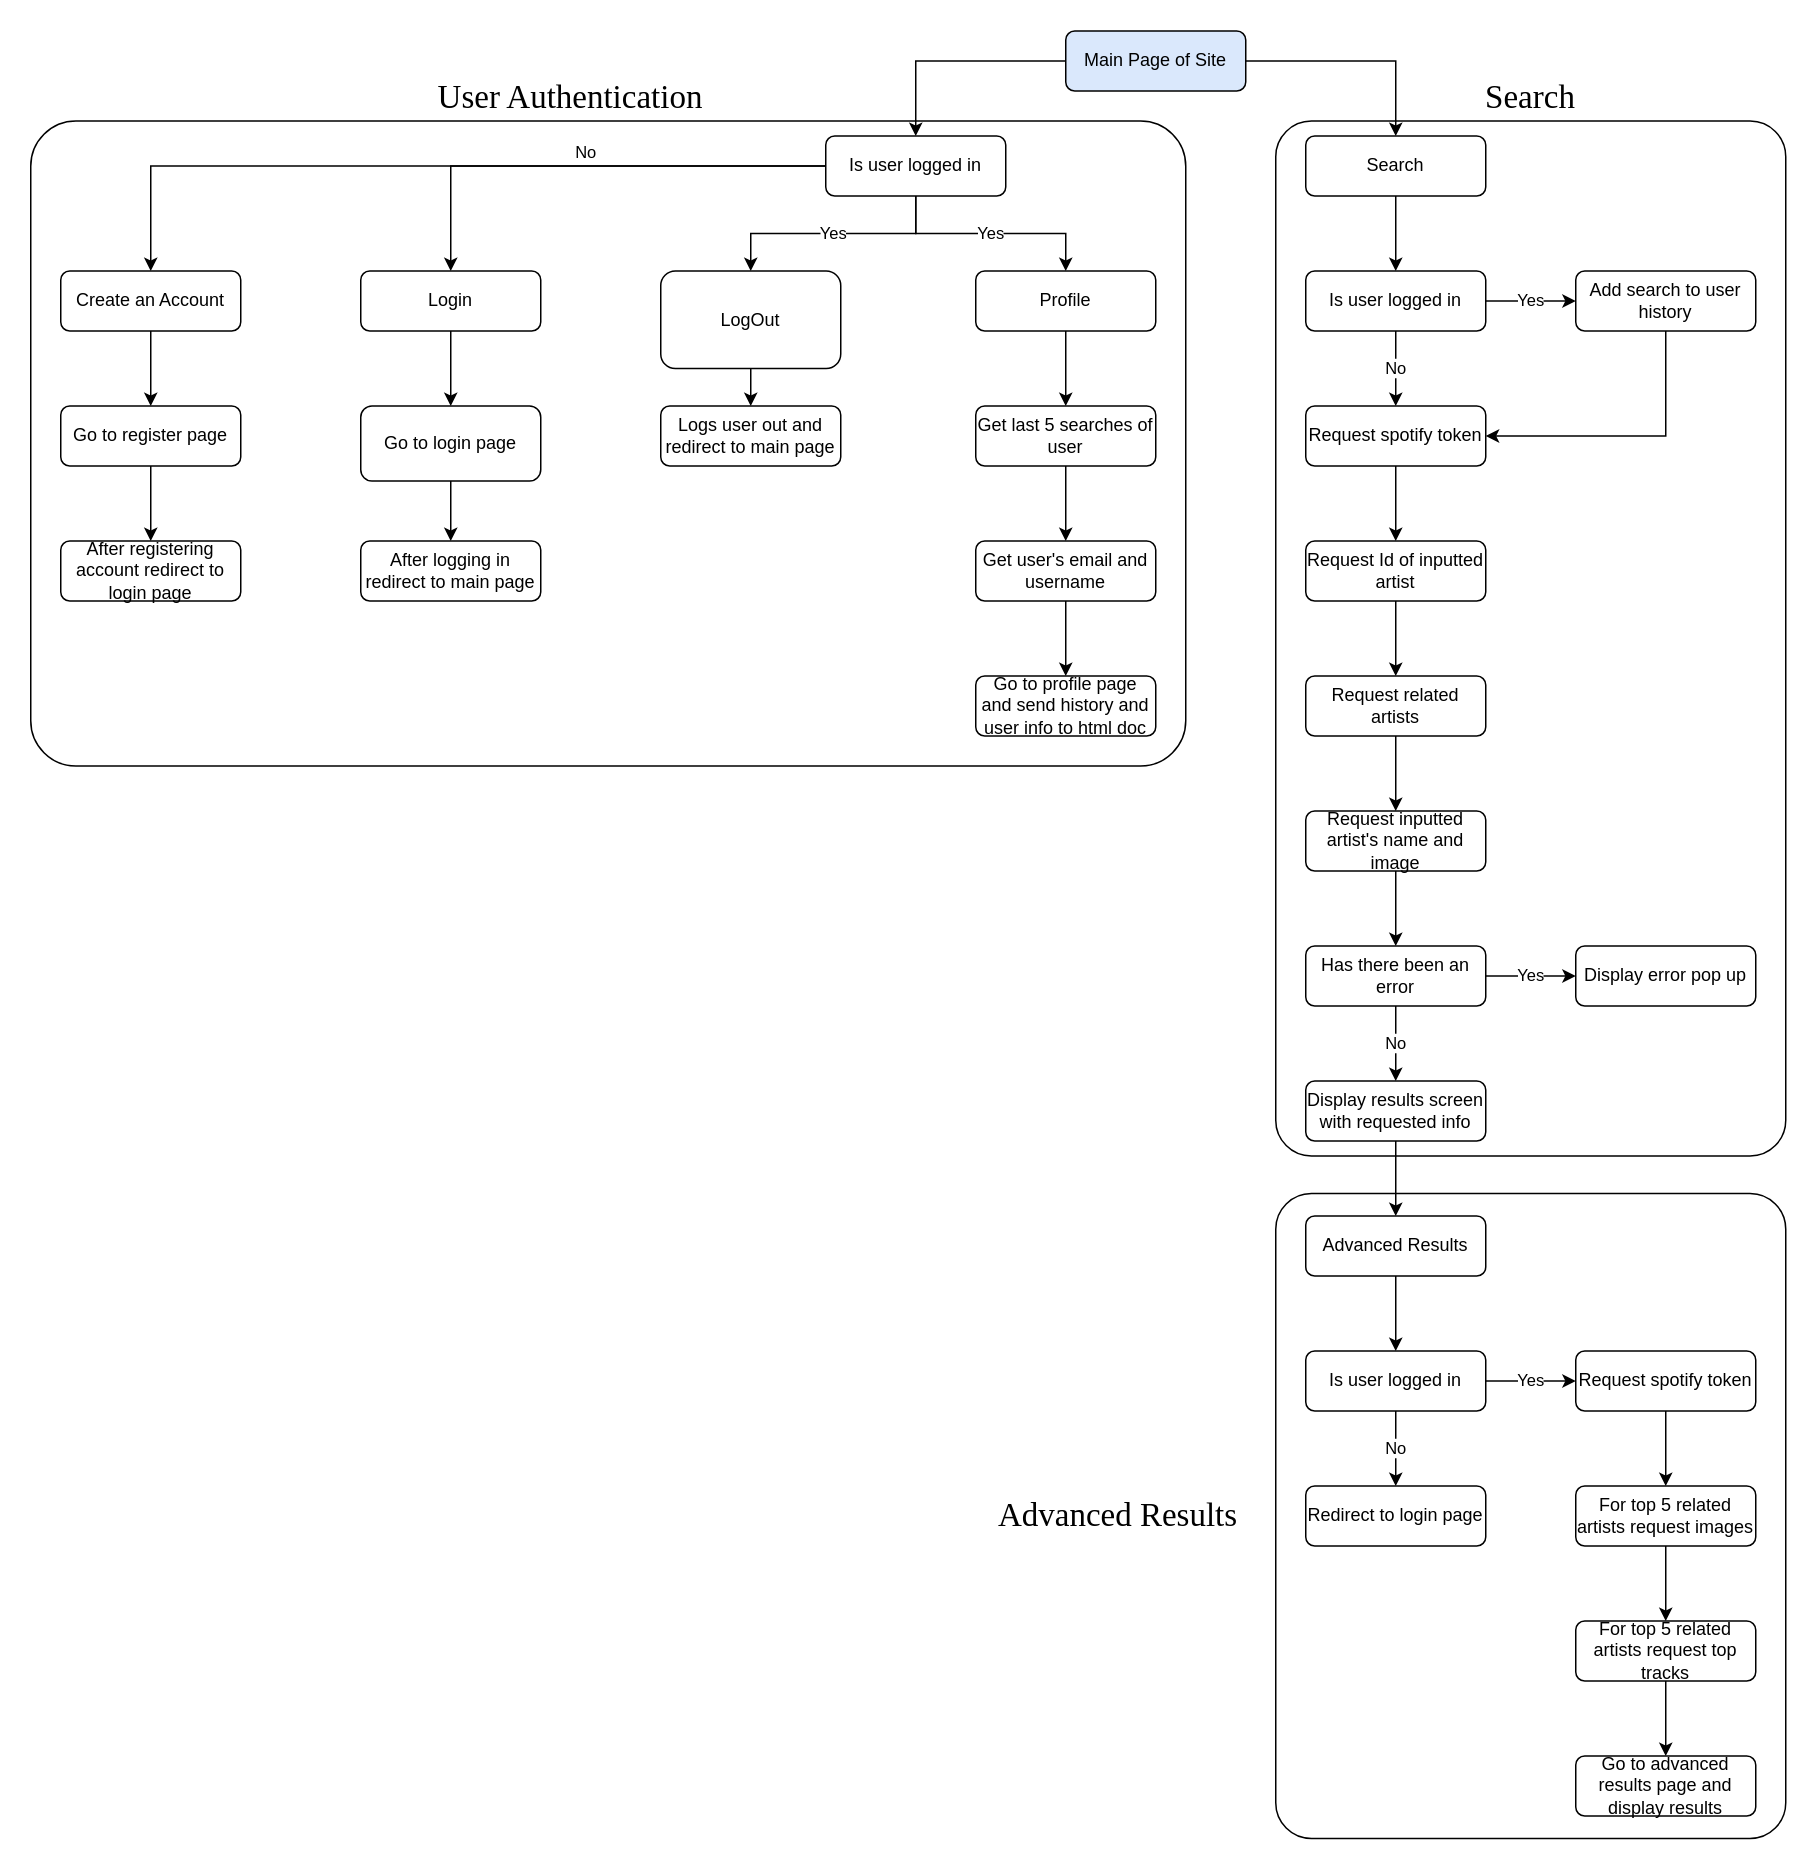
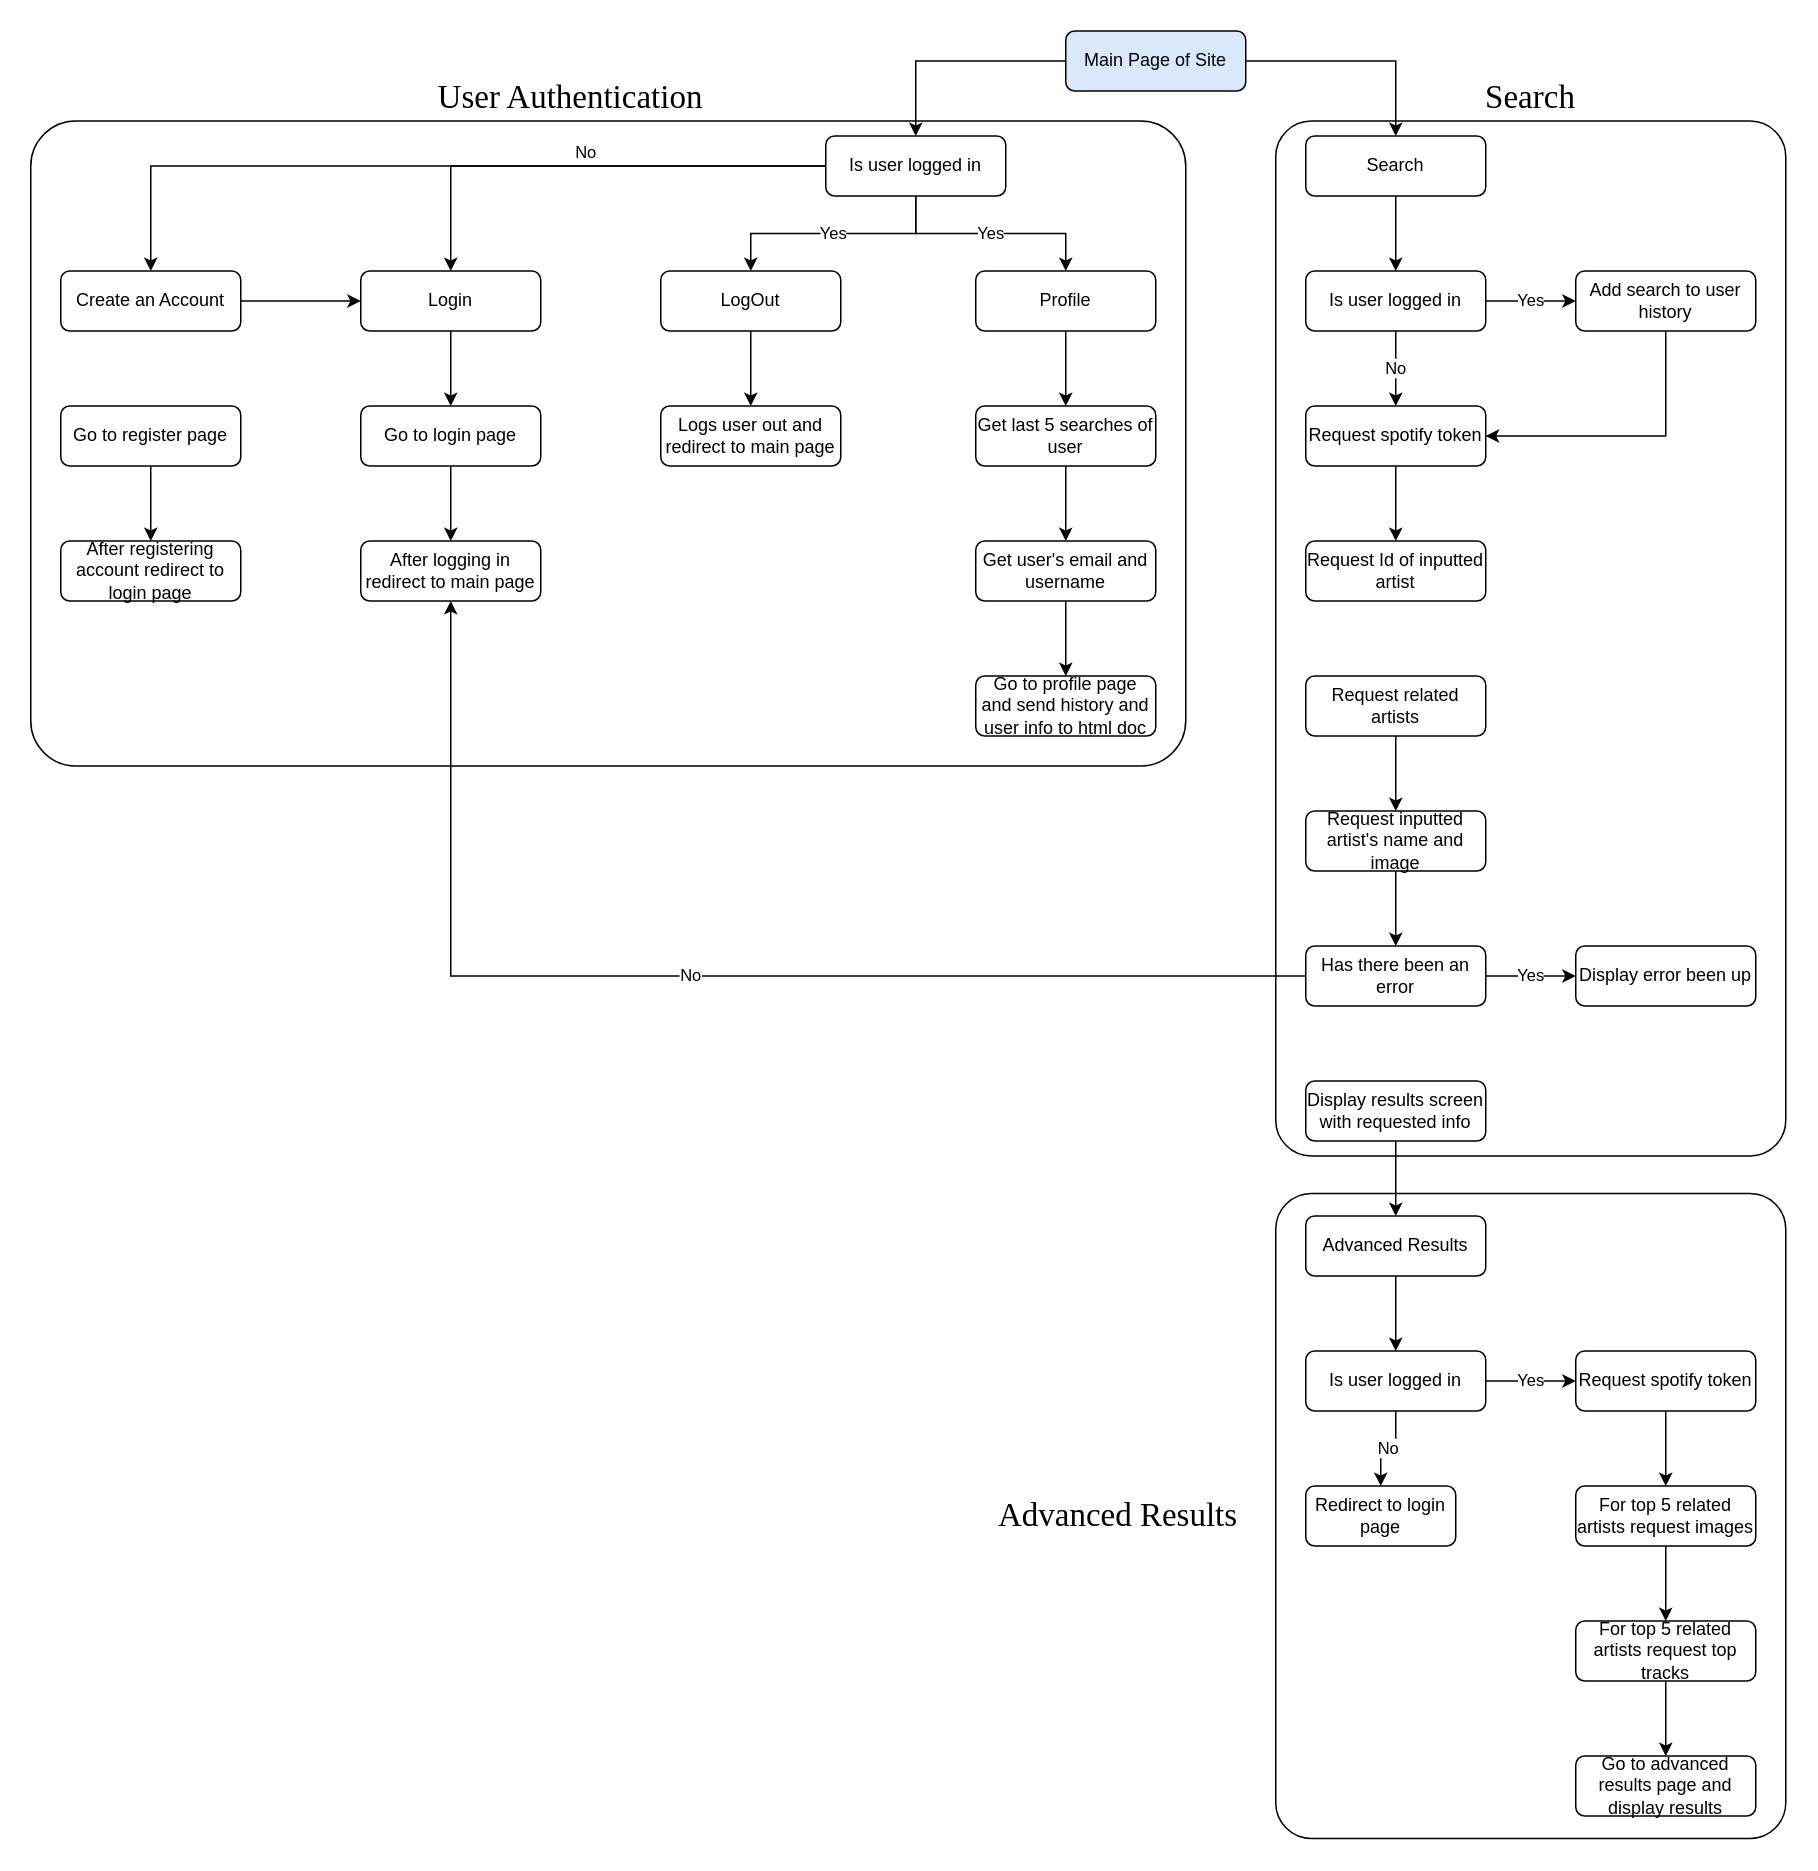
- <mxCell id="13" value="LogOut" style="rounded=1;whiteSpace=wrap;html=1;" parent="1" vertex="1"><mxGeometry x="440" y="180" width="120" height="65" as="geometry" /></mxCell>
+ <mxCell id="13" value="LogOut" style="rounded=1;whiteSpace=wrap;html=1;" parent="1" vertex="1"><mxGeometry x="440" y="180" width="120" height="40" as="geometry" /></mxCell>
- <mxCell id="18" style="edgeStyle=orthogonalEdgeStyle;rounded=0;orthogonalLoop=1;jettySize=auto;html=1;entryX=0.5;entryY=0;entryDx=0;entryDy=0;" parent="1" source="19" target="56" edge="1"><mxGeometry relative="1" as="geometry" /></mxCell>
+ <mxCell id="18" style="edgeStyle=orthogonalEdgeStyle;rounded=0;orthogonalLoop=1;jettySize=auto;html=1;" parent="1" source="19" target="17" edge="1"><mxGeometry relative="1" as="geometry" /></mxCell>
- <mxCell id="53" value="Go to login page" style="rounded=1;whiteSpace=wrap;html=1;" parent="1" vertex="1"><mxGeometry x="240" y="270" width="120" height="50" as="geometry" /></mxCell>
+ <mxCell id="53" value="Go to login page" style="rounded=1;whiteSpace=wrap;html=1;" parent="1" vertex="1"><mxGeometry x="240" y="270" width="120" height="40" as="geometry" /></mxCell>
- <mxCell id="27" style="edgeStyle=orthogonalEdgeStyle;rounded=0;orthogonalLoop=1;jettySize=auto;html=1;entryX=0.5;entryY=0;entryDx=0;entryDy=0;" parent="1" source="28" target="30" edge="1"><mxGeometry relative="1" as="geometry" /></mxCell>
- <mxCell id="36" value="Display error pop up" style="rounded=1;whiteSpace=wrap;html=1;" parent="1" vertex="1"><mxGeometry x="1050" y="630" width="120" height="40" as="geometry" /></mxCell>
+ <mxCell id="36" value="Display error been up" style="rounded=1;whiteSpace=wrap;html=1;" parent="1" vertex="1"><mxGeometry x="1050" y="630" width="120" height="40" as="geometry" /></mxCell>
- <mxCell id="34" value="No" style="edgeStyle=orthogonalEdgeStyle;rounded=0;orthogonalLoop=1;jettySize=auto;html=1;" parent="1" source="35" target="38" edge="1"><mxGeometry relative="1" as="geometry" /></mxCell>
+ <mxCell id="34" value="No" style="edgeStyle=orthogonalEdgeStyle;rounded=0;orthogonalLoop=1;jettySize=auto;html=1;" parent="1" source="35" target="54" edge="1"><mxGeometry relative="1" as="geometry" /></mxCell>
- <mxCell id="44" value="Redirect to login page" style="rounded=1;whiteSpace=wrap;html=1;" parent="1" vertex="1"><mxGeometry x="870" y="990" width="120" height="40" as="geometry" /></mxCell>
+ <mxCell id="44" value="Redirect to login page" style="rounded=1;whiteSpace=wrap;html=1;" parent="1" vertex="1"><mxGeometry x="870" y="990" width="100" height="40" as="geometry" /></mxCell>
